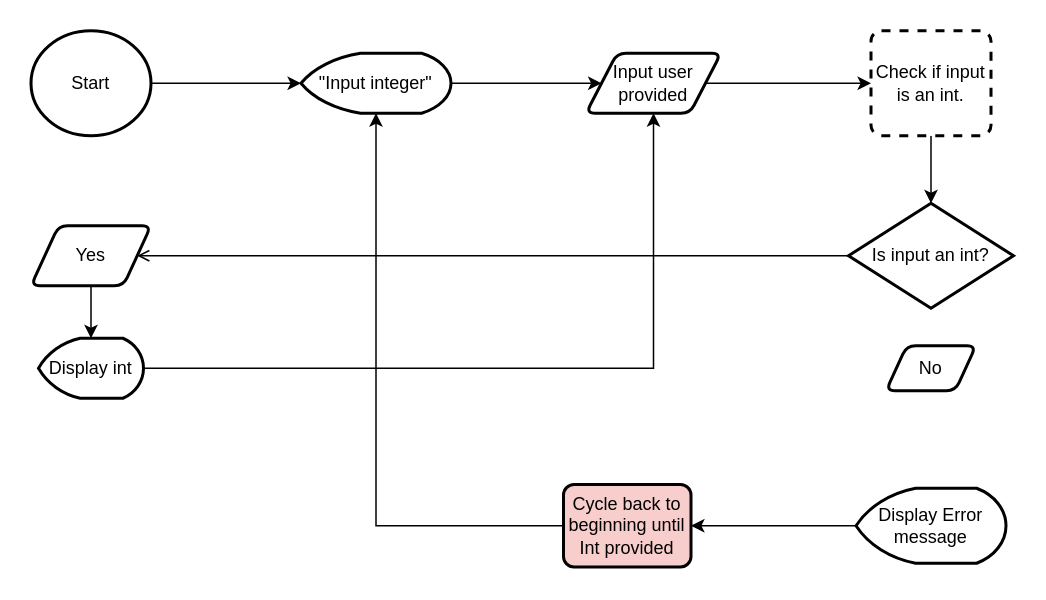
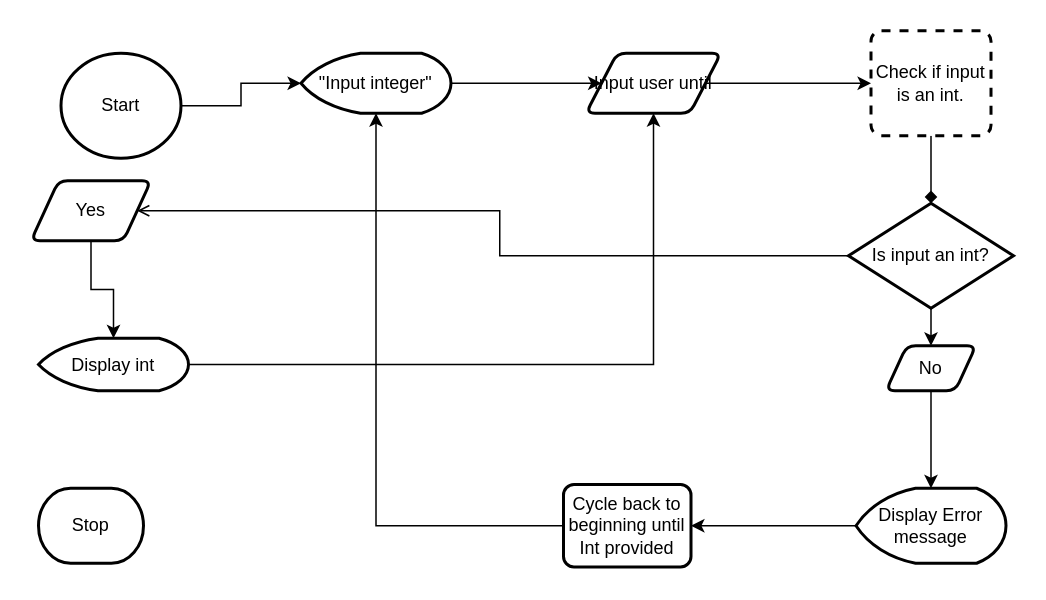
- <mxCell id="3" value="Start" style="strokeWidth=2;html=1;shape=mxgraph.flowchart.start_2;whiteSpace=wrap;" vertex="1" parent="1"><mxGeometry x="20" y="20" width="80" height="70" as="geometry" /></mxCell>
+ <mxCell id="3" value="Start" style="strokeWidth=2;html=1;shape=mxgraph.flowchart.start_2;whiteSpace=wrap;" vertex="1" parent="1"><mxGeometry x="40" y="35" width="80" height="70" as="geometry" /></mxCell>
- <mxCell id="7" value="Input user provided" style="shape=parallelogram;html=1;strokeWidth=2;perimeter=parallelogramPerimeter;whiteSpace=wrap;rounded=1;arcSize=12;size=0.23;" vertex="1" parent="1"><mxGeometry x="390" y="35" width="90" height="40" as="geometry" /></mxCell>
+ <mxCell id="7" value="Input user until" style="shape=parallelogram;html=1;strokeWidth=2;perimeter=parallelogramPerimeter;whiteSpace=wrap;rounded=1;arcSize=12;size=0.23;" vertex="1" parent="1"><mxGeometry x="390" y="35" width="90" height="40" as="geometry" /></mxCell>
- <mxCell id="8" value="" style="edgeStyle=orthogonalEdgeStyle;rounded=0;orthogonalLoop=1;jettySize=auto;html=1;" edge="1" parent="1" source="9" target="12"><mxGeometry relative="1" as="geometry" /></mxCell>
+ <mxCell id="8" value="" style="edgeStyle=orthogonalEdgeStyle;rounded=0;orthogonalLoop=1;jettySize=auto;html=1;endArrow=diamond;" edge="1" parent="1" source="9" target="12"><mxGeometry relative="1" as="geometry" /></mxCell>
- <mxCell id="14" value="Yes" style="shape=parallelogram;html=1;strokeWidth=2;perimeter=parallelogramPerimeter;whiteSpace=wrap;rounded=1;arcSize=12;size=0.23;" vertex="1" parent="1"><mxGeometry x="20" y="150" width="80" height="40" as="geometry" /></mxCell>
+ <mxCell id="14" value="Yes" style="shape=parallelogram;html=1;strokeWidth=2;perimeter=parallelogramPerimeter;whiteSpace=wrap;rounded=1;arcSize=12;size=0.23;" vertex="1" parent="1"><mxGeometry x="20" y="120" width="80" height="40" as="geometry" /></mxCell>
+ <mxCell id="10" value="" style="edgeStyle=orthogonalEdgeStyle;rounded=0;orthogonalLoop=1;jettySize=auto;html=1;" edge="1" parent="1" source="12" target="16"><mxGeometry relative="1" as="geometry" /></mxCell>
- <mxCell id="18" value="Display int" style="strokeWidth=2;html=1;shape=mxgraph.flowchart.display;whiteSpace=wrap;" vertex="1" parent="1"><mxGeometry x="25" y="225" width="70" height="40" as="geometry" /></mxCell>
+ <mxCell id="18" value="Display int" style="strokeWidth=2;html=1;shape=mxgraph.flowchart.display;whiteSpace=wrap;" vertex="1" parent="1"><mxGeometry x="25" y="225" width="100" height="35" as="geometry" /></mxCell>
+ <mxCell id="15" value="" style="edgeStyle=orthogonalEdgeStyle;rounded=0;orthogonalLoop=1;jettySize=auto;html=1;" edge="1" parent="1" source="16" target="21"><mxGeometry relative="1" as="geometry" /></mxCell>
+ <mxCell id="19" value="Stop" style="strokeWidth=2;html=1;shape=mxgraph.flowchart.terminator;whiteSpace=wrap;" vertex="1" parent="1"><mxGeometry x="25" y="325" width="70" height="50" as="geometry" /></mxCell>
- <mxCell id="22" value="Cycle back to beginning until Int provided" style="rounded=1;whiteSpace=wrap;html=1;absoluteArcSize=1;arcSize=14;strokeWidth=2;fillColor=#f8cecc;" vertex="1" parent="1"><mxGeometry x="375" y="322.5" width="85" height="55" as="geometry" /></mxCell>
+ <mxCell id="22" value="Cycle back to beginning until Int provided" style="rounded=1;whiteSpace=wrap;html=1;absoluteArcSize=1;arcSize=14;strokeWidth=2;" vertex="1" parent="1"><mxGeometry x="375" y="322.5" width="85" height="55" as="geometry" /></mxCell>
